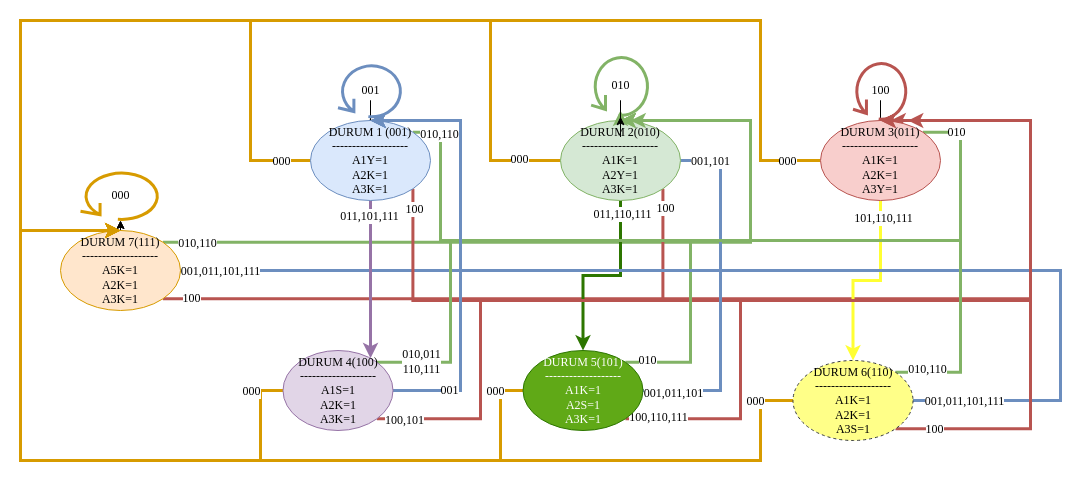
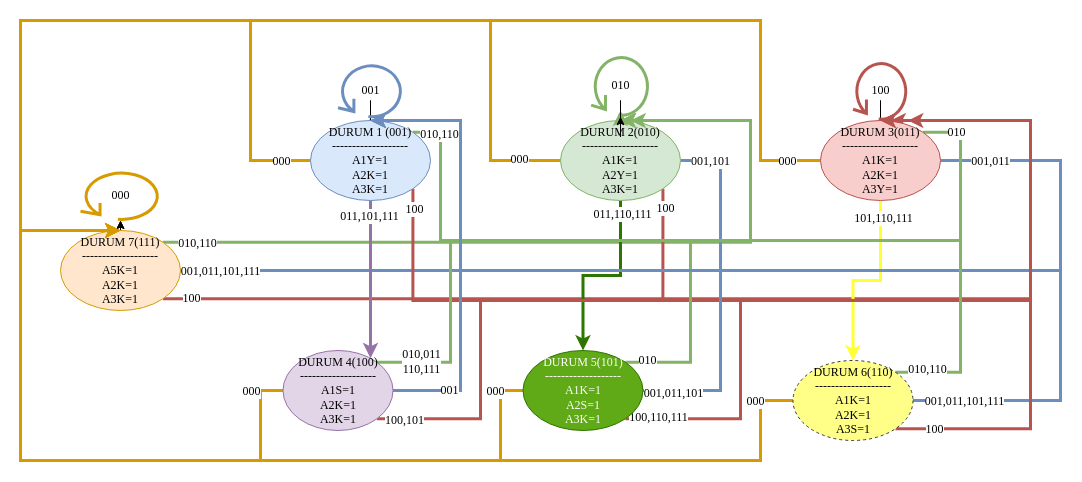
+ <mxCell id="33" style="edgeStyle=orthogonalEdgeStyle;rounded=0;orthogonalLoop=1;jettySize=auto;html=1;fontSize=12;entryX=0.5;entryY=0;entryDx=0;entryDy=0;strokeColor=#6c8ebf;strokeWidth=3;fillColor=#dae8fc;fontFamily=Times New Roman;" edge="1" parent="1" source="39" target="20"><mxGeometry relative="1" as="geometry"><mxPoint x="460" y="100" as="targetPoint" /><Array as="points"><mxPoint x="1060" y="160" /><mxPoint x="1060" y="270" /><mxPoint x="460" y="270" /><mxPoint x="460" y="120" /></Array></mxGeometry></mxCell>
+ <mxCell id="34" value="001,011" style="edgeLabel;html=1;align=center;verticalAlign=middle;resizable=0;points=[];fontSize=12;fontFamily=Times New Roman;" vertex="1" connectable="0" parent="33"><mxGeometry x="-0.927" y="-2" relative="1" as="geometry"><mxPoint x="10.83" y="-2" as="offset" /></mxGeometry></mxCell>
